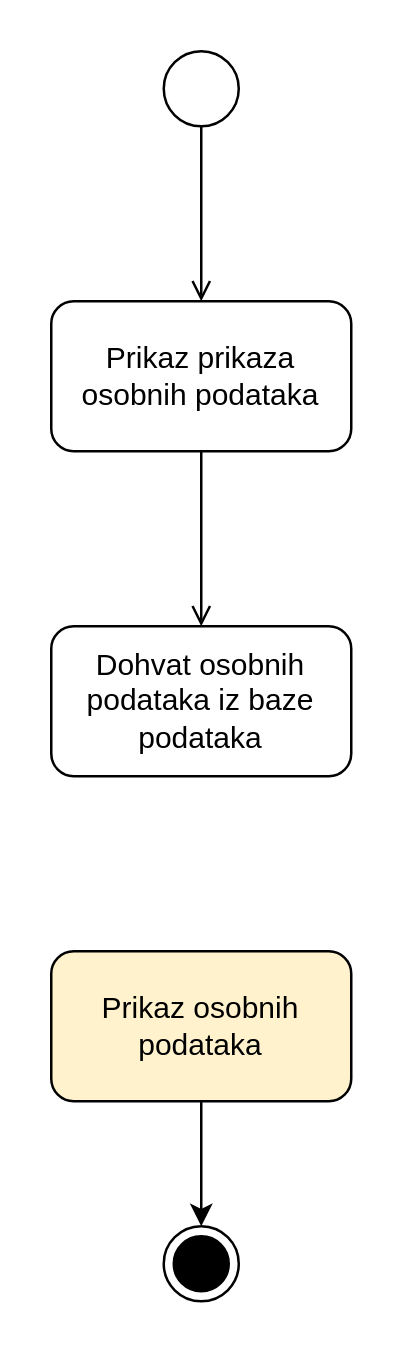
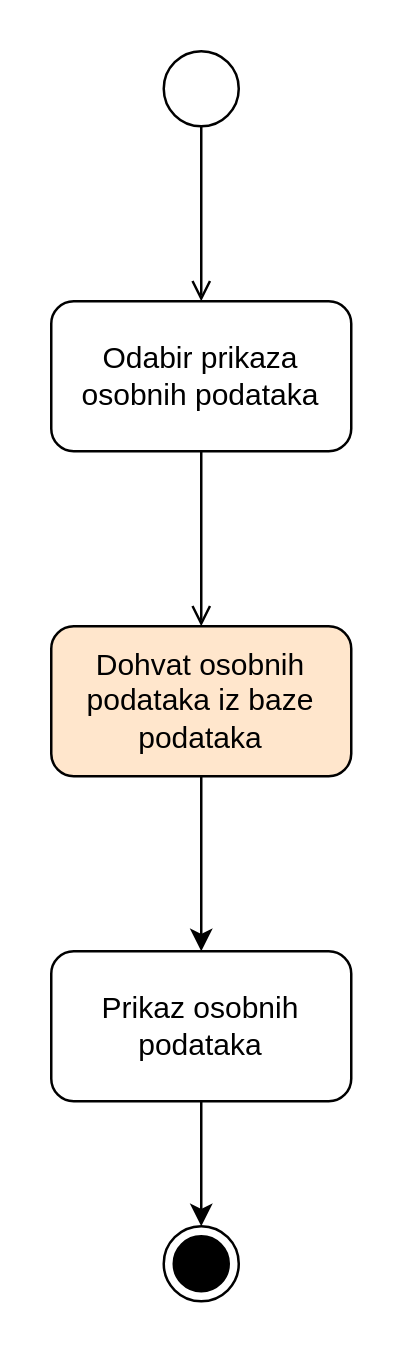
- <mxCell id="5" value="Prikaz prikaza osobnih podataka" style="rounded=1;whiteSpace=wrap;html=1;" vertex="1" parent="1"><mxGeometry x="20" y="120" width="120" height="60" as="geometry" /></mxCell>
+ <mxCell id="5" value="Odabir prikaza osobnih podataka" style="rounded=1;whiteSpace=wrap;html=1;" vertex="1" parent="1"><mxGeometry x="20" y="120" width="120" height="60" as="geometry" /></mxCell>
- <mxCell id="7" value="Dohvat osobnih podataka iz baze podataka" style="rounded=1;whiteSpace=wrap;html=1;" vertex="1" parent="1"><mxGeometry x="20" y="250" width="120" height="60" as="geometry" /></mxCell>
+ <mxCell id="7" value="Dohvat osobnih podataka iz baze podataka" style="rounded=1;whiteSpace=wrap;html=1;fillColor=#ffe6cc;" vertex="1" parent="1"><mxGeometry x="20" y="250" width="120" height="60" as="geometry" /></mxCell>
+ <mxCell id="6" style="edgeStyle=orthogonalEdgeStyle;rounded=0;orthogonalLoop=1;jettySize=auto;html=1;exitX=0.5;exitY=1;exitDx=0;exitDy=0;entryX=0.5;entryY=0;entryDx=0;entryDy=0;" edge="1" parent="1" source="7" target="9"><mxGeometry relative="1" as="geometry" /></mxCell>
- <mxCell id="9" value="Prikaz osobnih podataka" style="rounded=1;whiteSpace=wrap;html=1;fillColor=#fff2cc;" vertex="1" parent="1"><mxGeometry x="20" y="380" width="120" height="60" as="geometry" /></mxCell>
+ <mxCell id="9" value="Prikaz osobnih podataka" style="rounded=1;whiteSpace=wrap;html=1;" vertex="1" parent="1"><mxGeometry x="20" y="380" width="120" height="60" as="geometry" /></mxCell>
